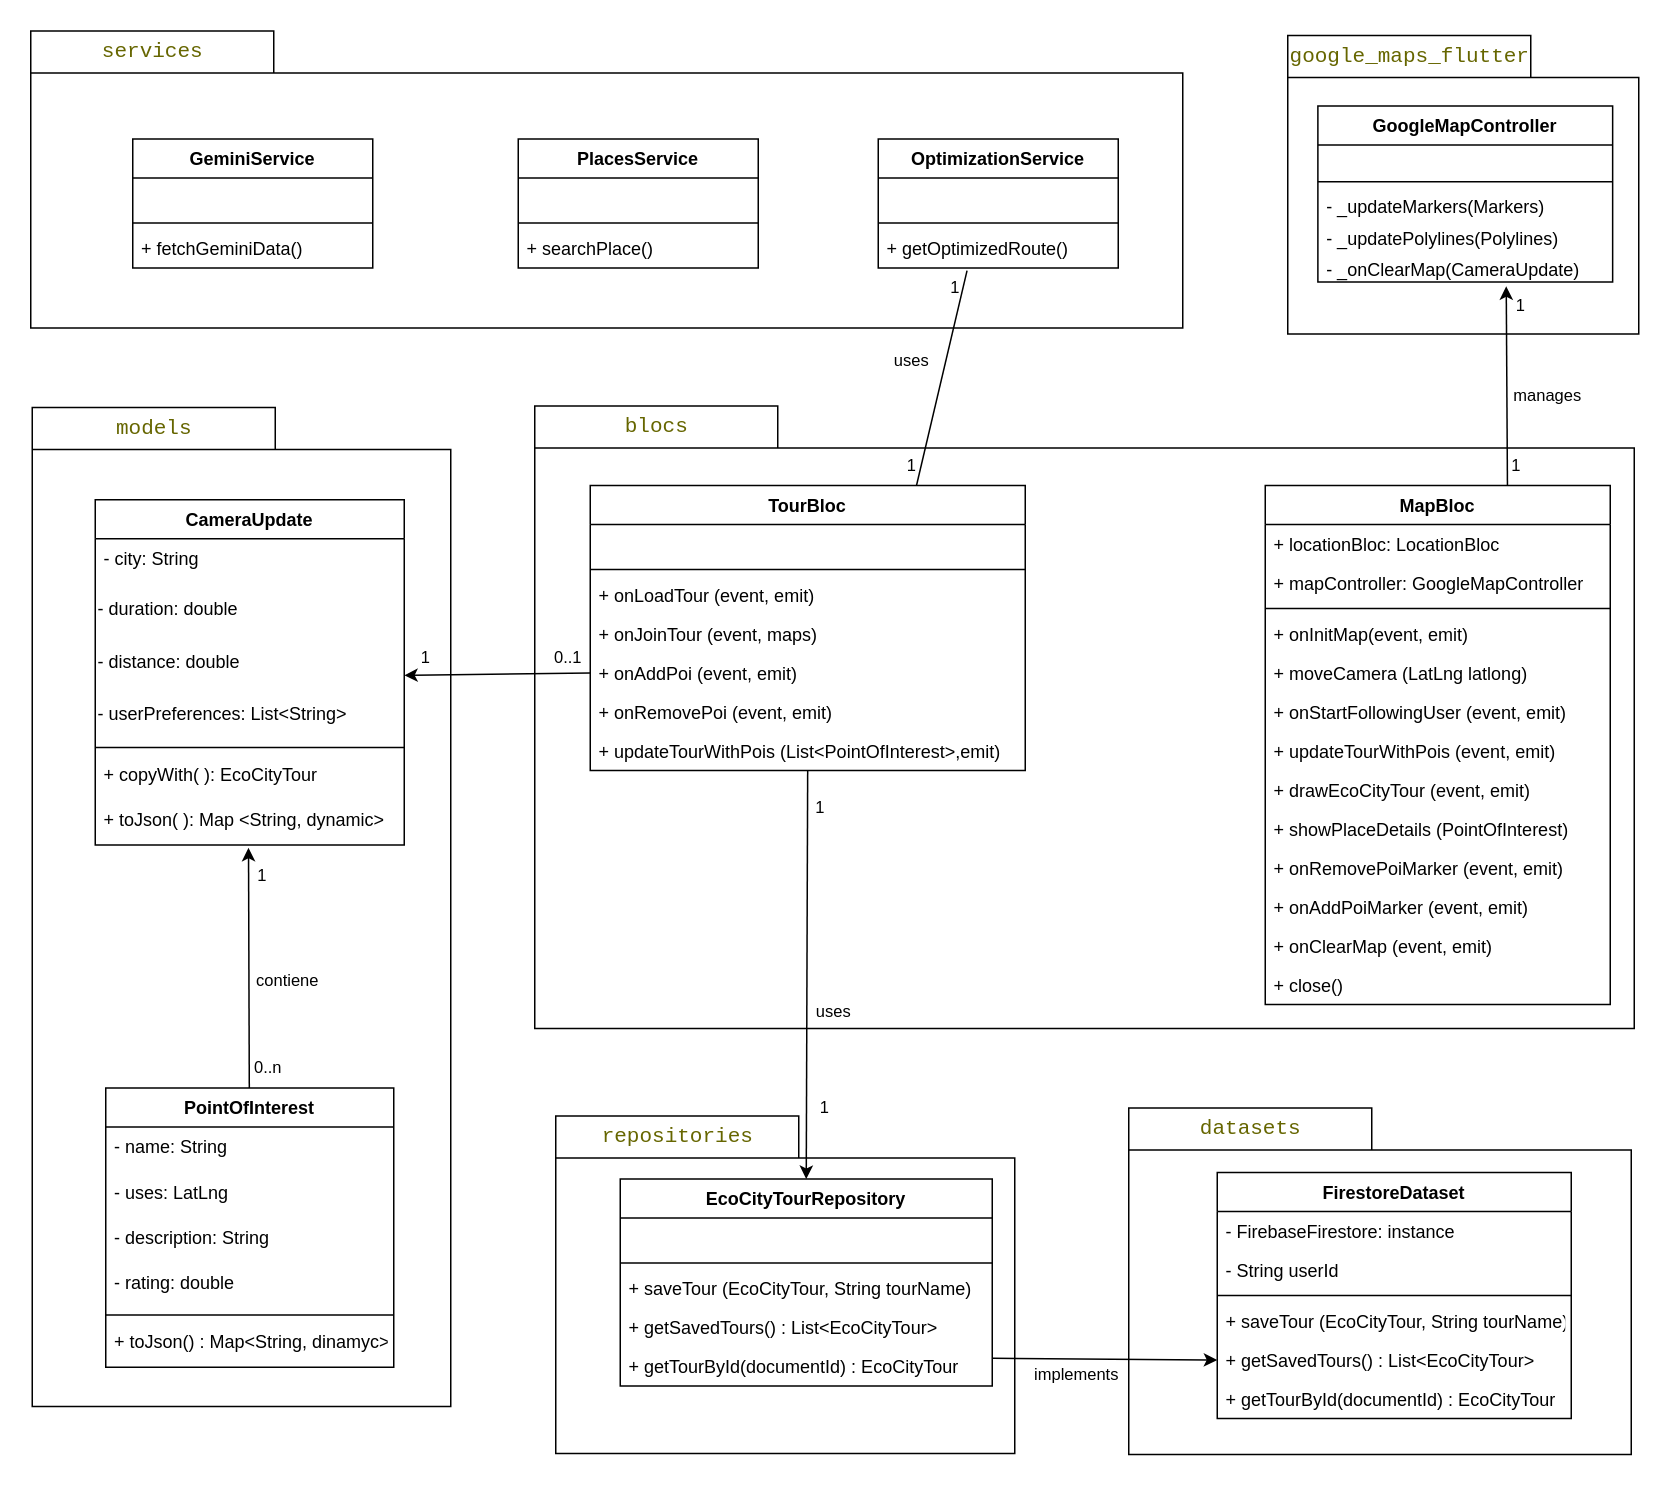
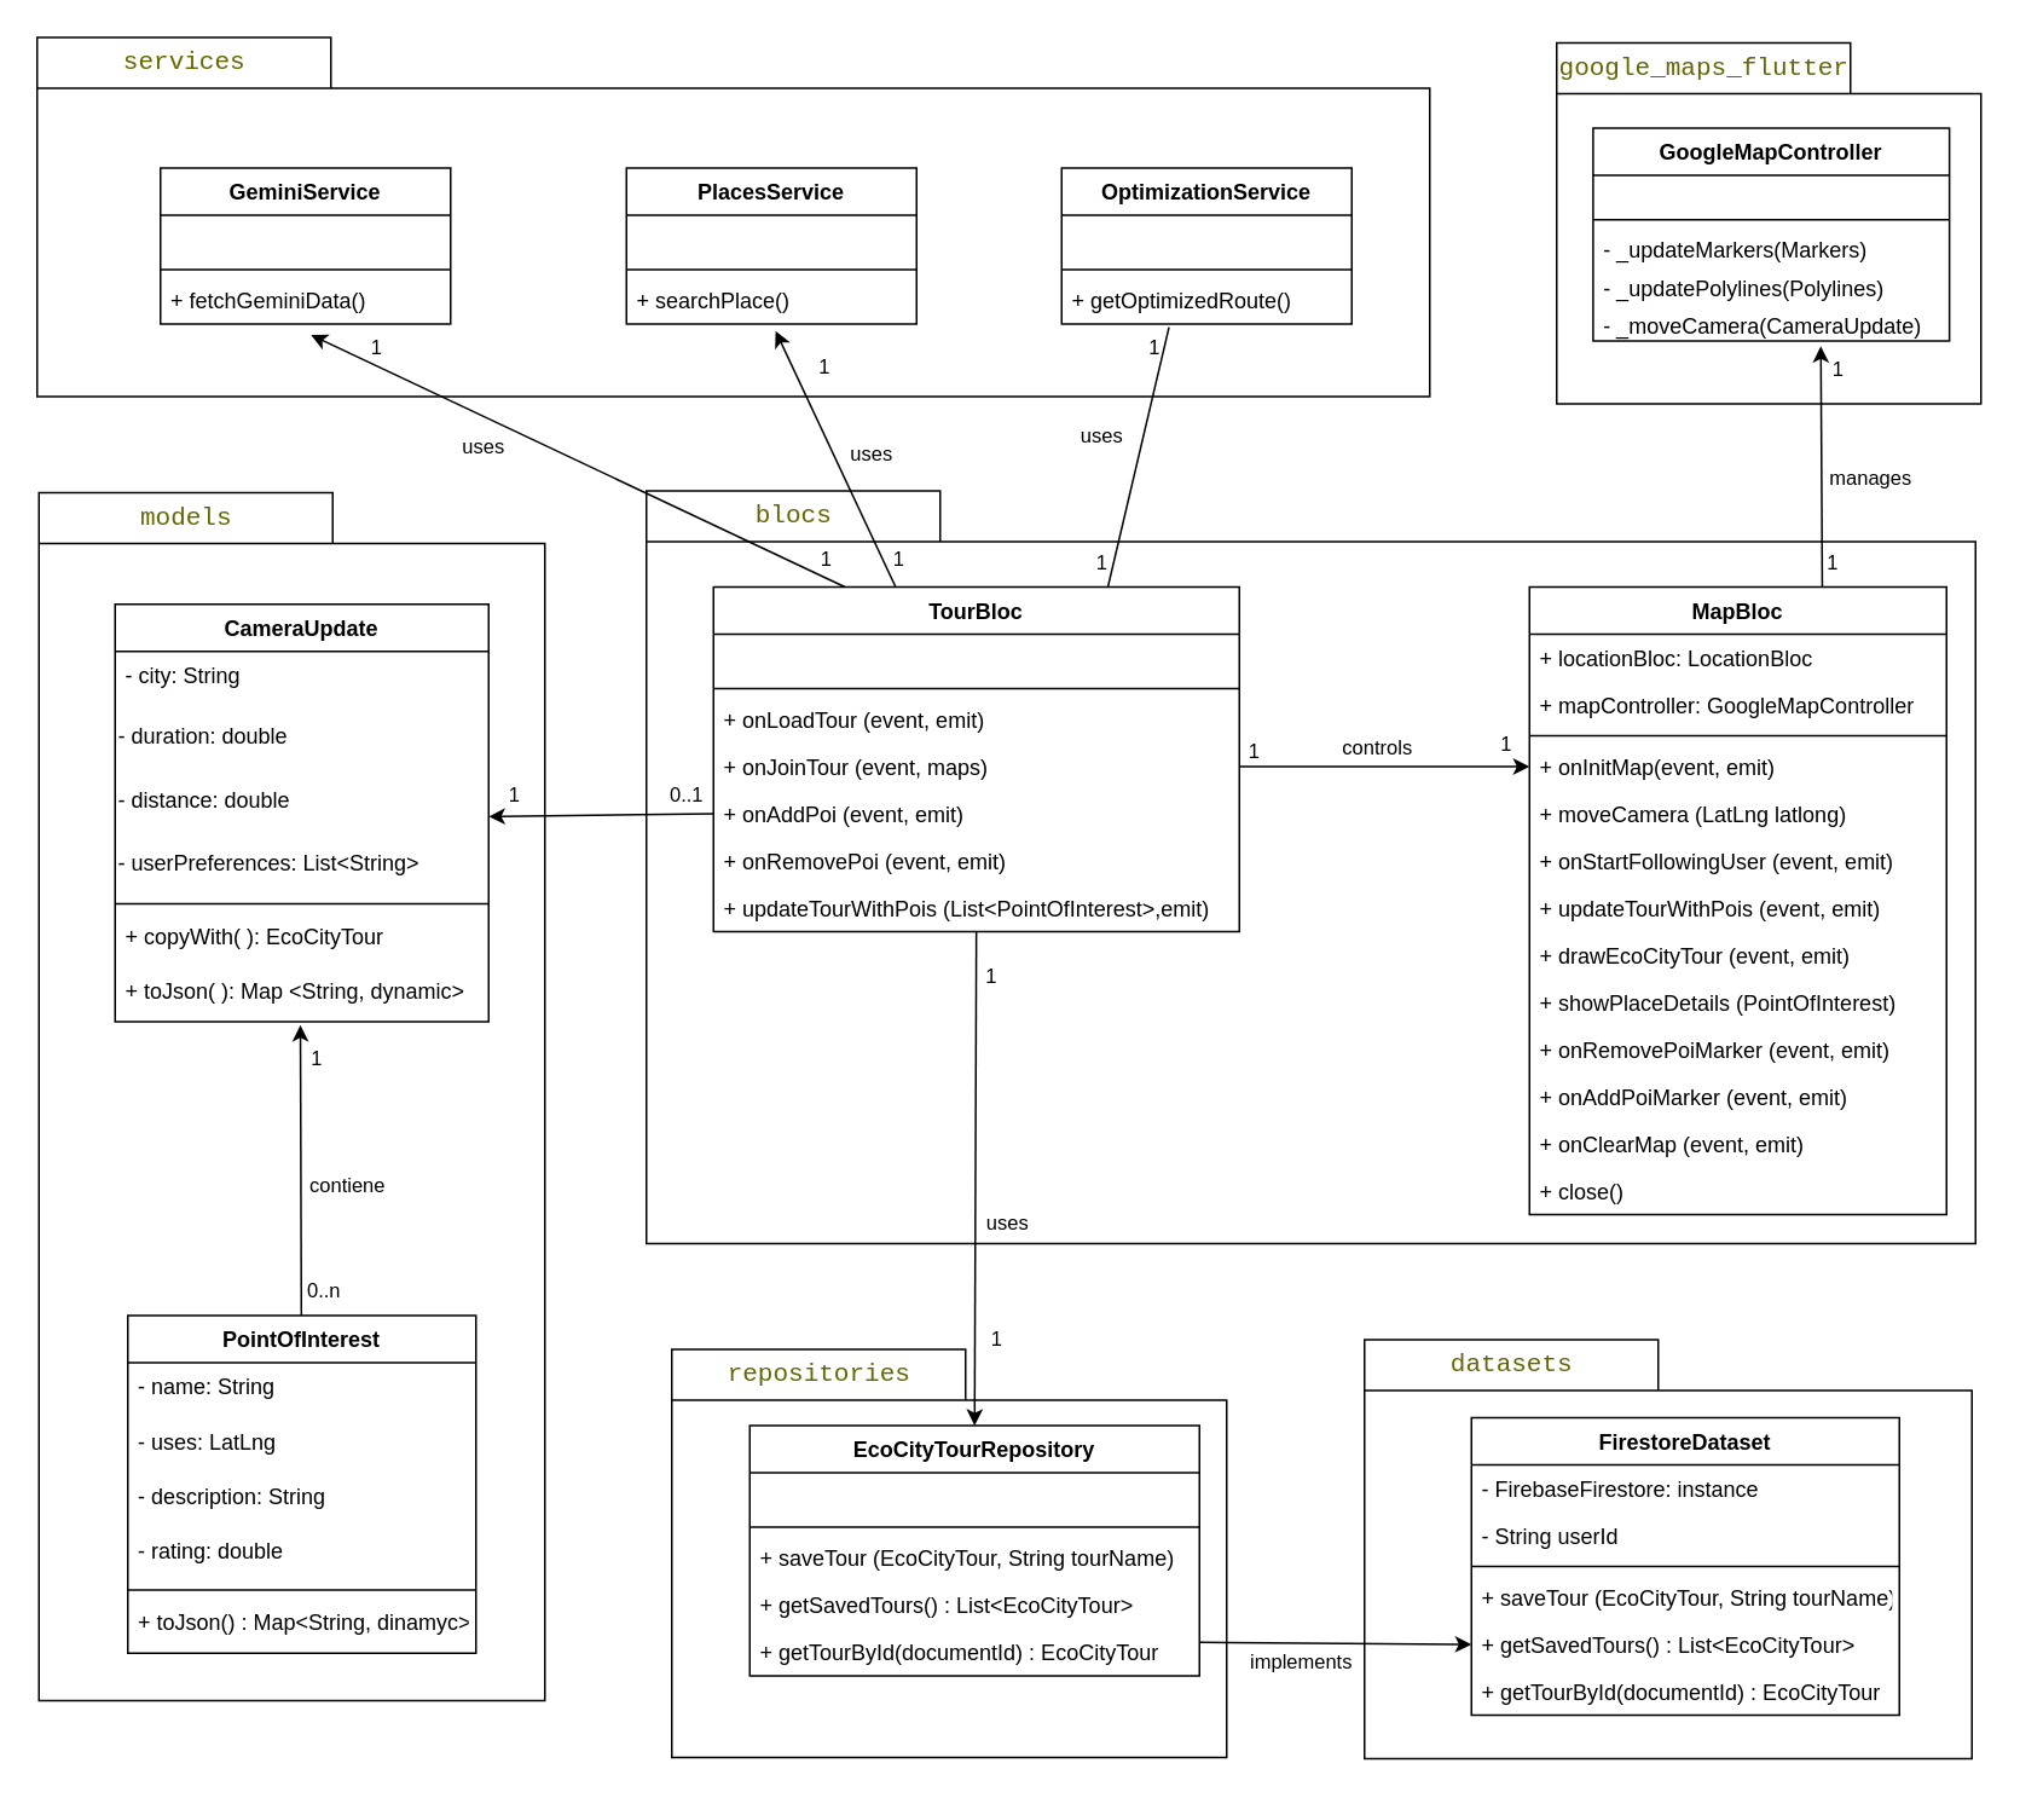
- <mxCell id="114" value="- _onClearMap(CameraUpdate)" style="text;strokeColor=none;fillColor=none;align=left;verticalAlign=top;spacingLeft=4;spacingRight=4;overflow=hidden;rotatable=0;points=[[0,0.5],[1,0.5]];portConstraint=eastwest;" vertex="1" parent="109"><mxGeometry y="96.139" width="196.513" height="21.205" as="geometry" /></mxCell>
+ <mxCell id="114" value="- _moveCamera(CameraUpdate)" style="text;strokeColor=none;fillColor=none;align=left;verticalAlign=top;spacingLeft=4;spacingRight=4;overflow=hidden;rotatable=0;points=[[0,0.5],[1,0.5]];portConstraint=eastwest;" vertex="1" parent="109"><mxGeometry y="96.139" width="196.513" height="21.205" as="geometry" /></mxCell>
+ <mxCell id="47" style="edgeStyle=none;html=1;entryX=0.514;entryY=1.147;entryDx=0;entryDy=0;entryPerimeter=0;" parent="1" source="51" target="38" edge="1"><mxGeometry relative="1" as="geometry" /></mxCell>
+ <mxCell id="48" value="uses" style="edgeLabel;html=1;align=center;verticalAlign=middle;resizable=0;points=[];" parent="47" vertex="1" connectable="0"><mxGeometry x="-0.407" y="-4" relative="1" as="geometry"><mxPoint x="2" y="-30" as="offset" /></mxGeometry></mxCell>
+ <mxCell id="49" value="1" style="edgeLabel;html=1;align=center;verticalAlign=middle;resizable=0;points=[];" parent="47" vertex="1" connectable="0"><mxGeometry x="0.68" relative="1" as="geometry"><mxPoint x="16" y="-3" as="offset" /></mxGeometry></mxCell>
+ <mxCell id="50" value="1" style="edgeLabel;html=1;align=center;verticalAlign=middle;resizable=0;points=[];" parent="47" vertex="1" connectable="0"><mxGeometry x="-0.806" relative="1" as="geometry"><mxPoint x="7" y="-2" as="offset" /></mxGeometry></mxCell>
+ <mxCell id="43" style="edgeStyle=none;html=1;exitX=0.25;exitY=0;exitDx=0;exitDy=0;entryX=0.519;entryY=1.231;entryDx=0;entryDy=0;entryPerimeter=0;" parent="1" source="51" target="34" edge="1"><mxGeometry relative="1" as="geometry" /></mxCell>
+ <mxCell id="44" value="uses" style="edgeLabel;html=1;align=center;verticalAlign=middle;resizable=0;points=[];" parent="43" vertex="1" connectable="0"><mxGeometry x="0.277" y="-2" relative="1" as="geometry"><mxPoint x="-13" y="13" as="offset" /></mxGeometry></mxCell>
+ <mxCell id="45" value="1" style="edgeLabel;html=1;align=center;verticalAlign=middle;resizable=0;points=[];" parent="43" vertex="1" connectable="0"><mxGeometry x="-0.839" y="1" relative="1" as="geometry"><mxPoint x="13" y="-5" as="offset" /></mxGeometry></mxCell>
+ <mxCell id="46" value="1" style="edgeLabel;html=1;align=center;verticalAlign=middle;resizable=0;points=[];" parent="43" vertex="1" connectable="0"><mxGeometry x="0.802" y="1" relative="1" as="geometry"><mxPoint x="6" y="-8" as="offset" /></mxGeometry></mxCell>
+ <mxCell id="77" style="edgeStyle=none;html=1;entryX=0;entryY=0.5;entryDx=0;entryDy=0;" parent="1" source="55" target="63" edge="1"><mxGeometry relative="1" as="geometry" /></mxCell>
+ <mxCell id="78" value="controls" style="edgeLabel;html=1;align=center;verticalAlign=middle;resizable=0;points=[];" parent="77" vertex="1" connectable="0"><mxGeometry x="-0.268" y="-3" relative="1" as="geometry"><mxPoint x="16" y="-14" as="offset" /></mxGeometry></mxCell>
+ <mxCell id="79" value="1" style="edgeLabel;html=1;align=center;verticalAlign=middle;resizable=0;points=[];" parent="77" vertex="1" connectable="0"><mxGeometry x="0.808" y="-1" relative="1" as="geometry"><mxPoint x="1" y="-14" as="offset" /></mxGeometry></mxCell>
+ <mxCell id="80" value="1" style="edgeLabel;html=1;align=center;verticalAlign=middle;resizable=0;points=[];" parent="77" vertex="1" connectable="0"><mxGeometry x="-0.908" y="1" relative="1" as="geometry"><mxPoint y="-8" as="offset" /></mxGeometry></mxCell>
